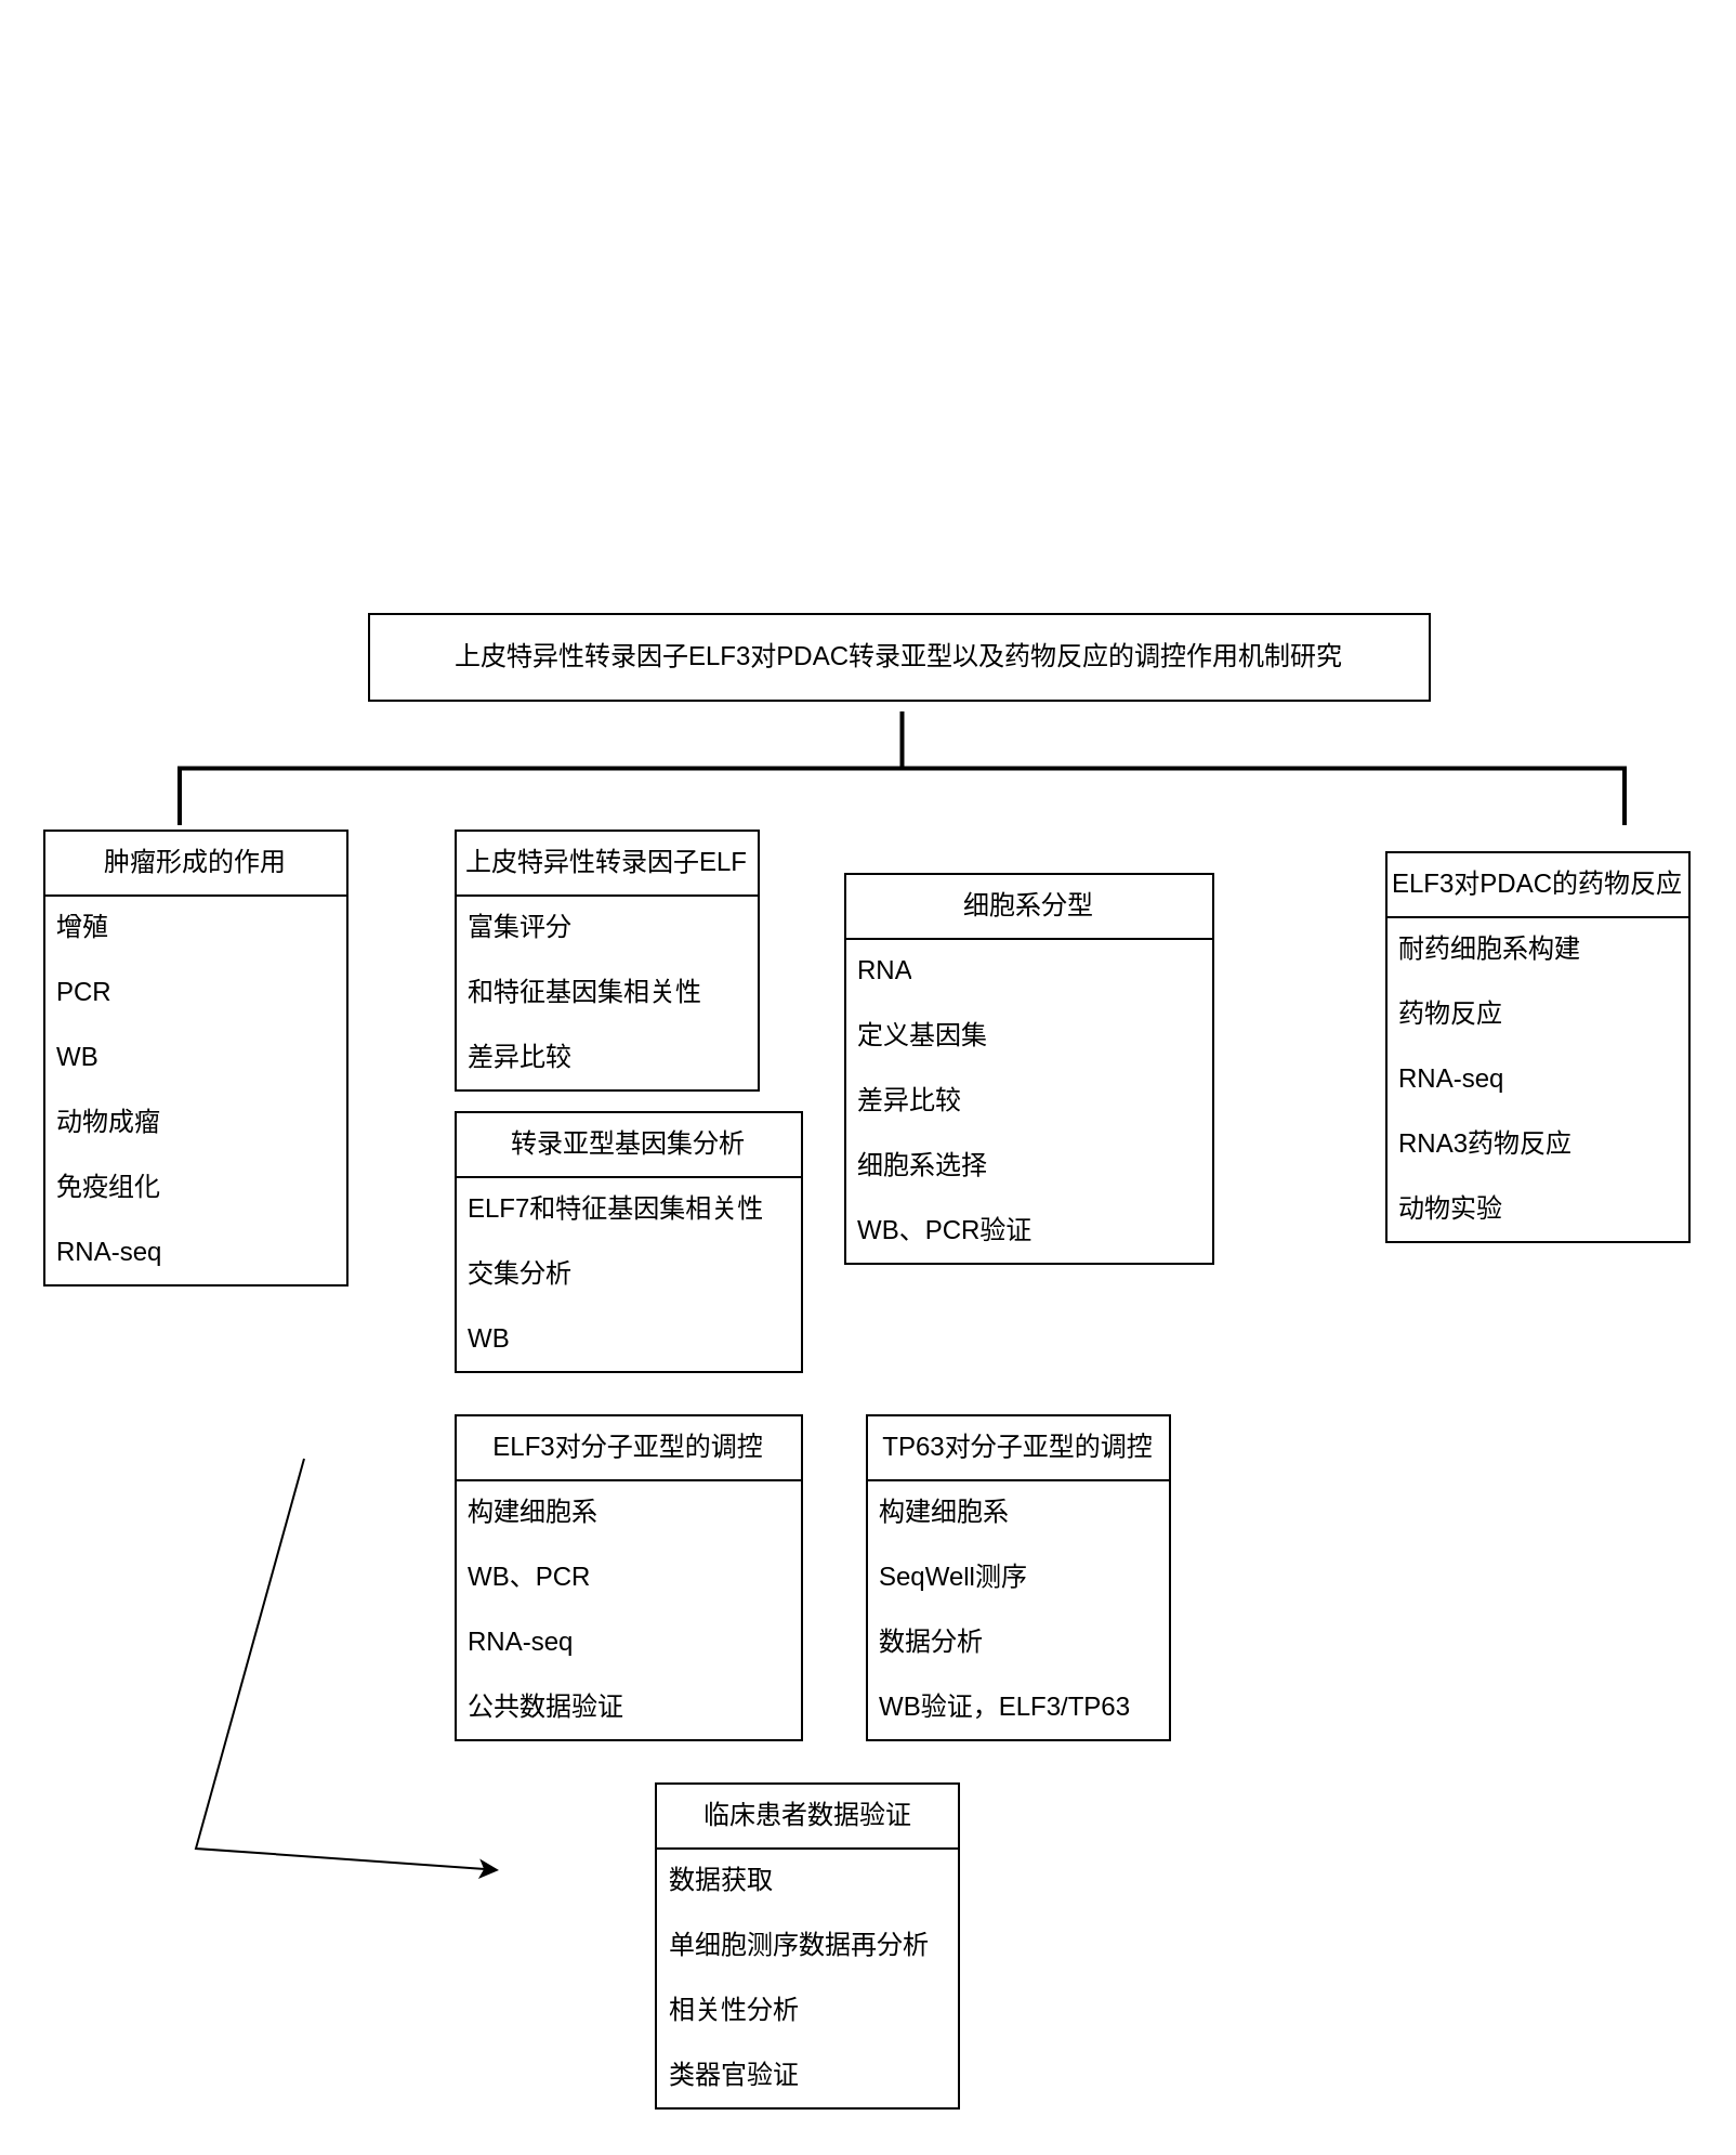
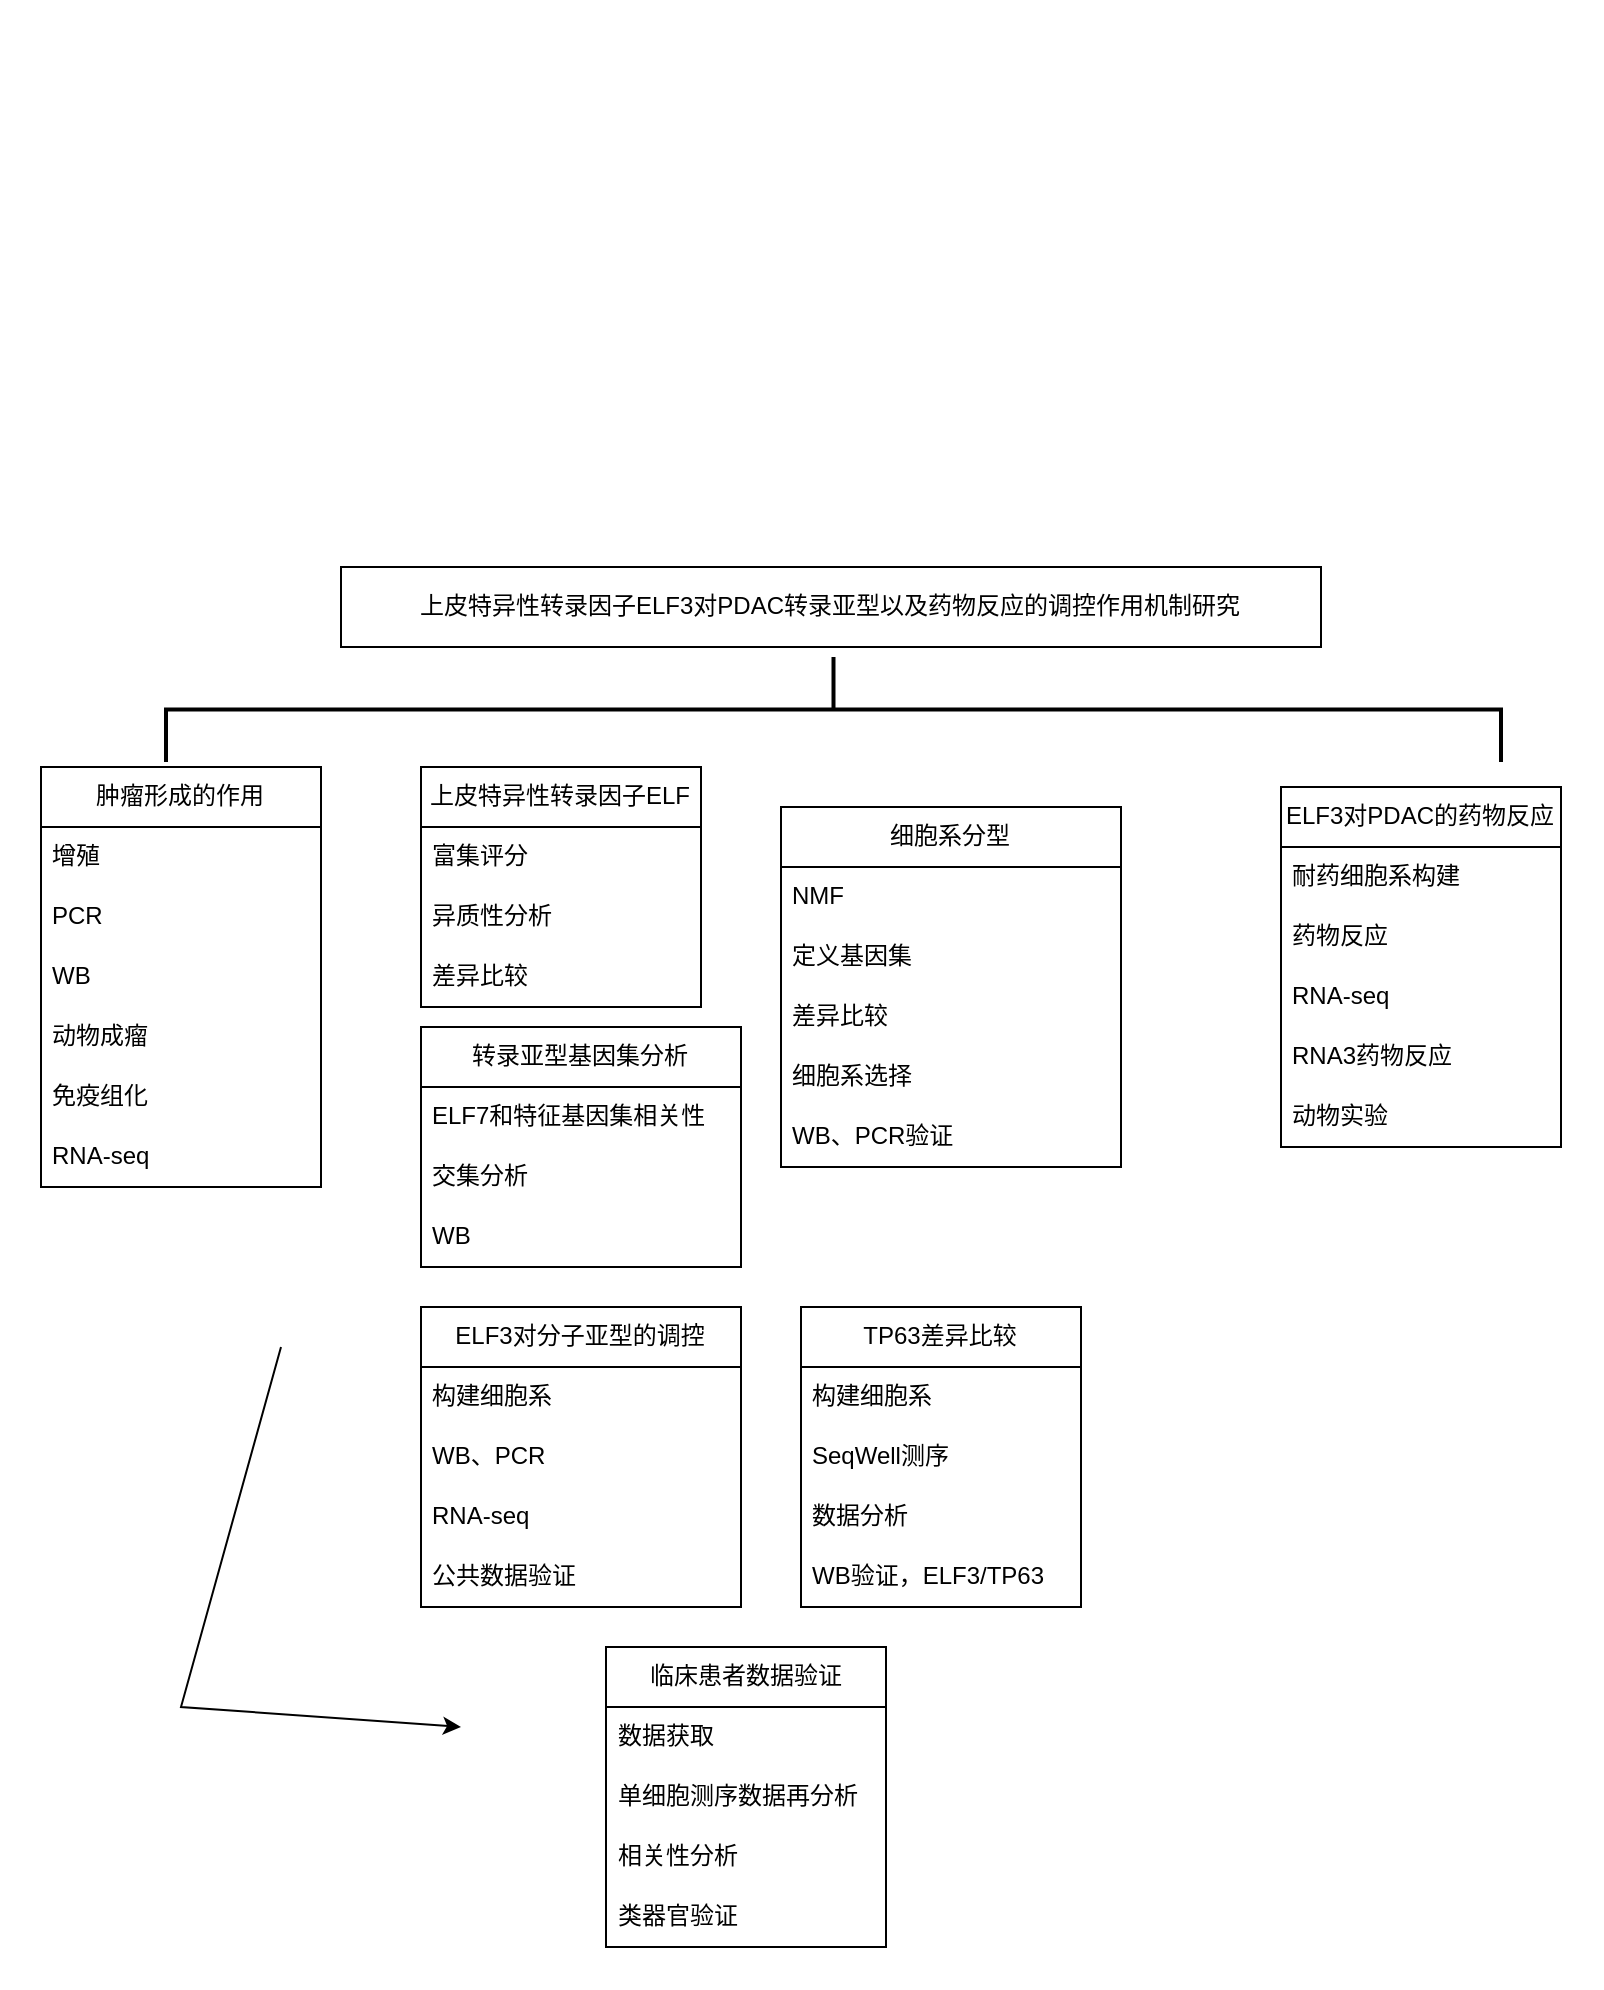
- <mxCell id="23" value="RNA" style="text;strokeColor=none;fillColor=none;align=left;verticalAlign=middle;spacingLeft=4;spacingRight=4;overflow=hidden;points=[[0,0.5],[1,0.5]];portConstraint=eastwest;rotatable=0;whiteSpace=wrap;html=1;" vertex="1" parent="22"><mxGeometry y="30" width="170" height="30" as="geometry" /></mxCell>
+ <mxCell id="23" value="NMF" style="text;strokeColor=none;fillColor=none;align=left;verticalAlign=middle;spacingLeft=4;spacingRight=4;overflow=hidden;points=[[0,0.5],[1,0.5]];portConstraint=eastwest;rotatable=0;whiteSpace=wrap;html=1;" vertex="1" parent="22"><mxGeometry y="30" width="170" height="30" as="geometry" /></mxCell>
- <mxCell id="40" value="和特征基因集相关性" style="text;strokeColor=none;fillColor=none;align=left;verticalAlign=middle;spacingLeft=4;spacingRight=4;overflow=hidden;points=[[0,0.5],[1,0.5]];portConstraint=eastwest;rotatable=0;whiteSpace=wrap;html=1;" vertex="1" parent="38"><mxGeometry y="60" width="140" height="30" as="geometry" /></mxCell>
+ <mxCell id="40" value="异质性分析" style="text;strokeColor=none;fillColor=none;align=left;verticalAlign=middle;spacingLeft=4;spacingRight=4;overflow=hidden;points=[[0,0.5],[1,0.5]];portConstraint=eastwest;rotatable=0;whiteSpace=wrap;html=1;" vertex="1" parent="38"><mxGeometry y="60" width="140" height="30" as="geometry" /></mxCell>
- <mxCell id="28" value="TP63对分子亚型的调控" style="swimlane;fontStyle=0;childLayout=stackLayout;horizontal=1;startSize=30;horizontalStack=0;resizeParent=1;resizeParentMax=0;resizeLast=0;collapsible=1;marginBottom=0;whiteSpace=wrap;html=1;" vertex="1" parent="1"><mxGeometry x="400" y="653" width="140" height="150" as="geometry" /></mxCell>
+ <mxCell id="28" value="TP63差异比较" style="swimlane;fontStyle=0;childLayout=stackLayout;horizontal=1;startSize=30;horizontalStack=0;resizeParent=1;resizeParentMax=0;resizeLast=0;collapsible=1;marginBottom=0;whiteSpace=wrap;html=1;" vertex="1" parent="1"><mxGeometry x="400" y="653" width="140" height="150" as="geometry" /></mxCell>
